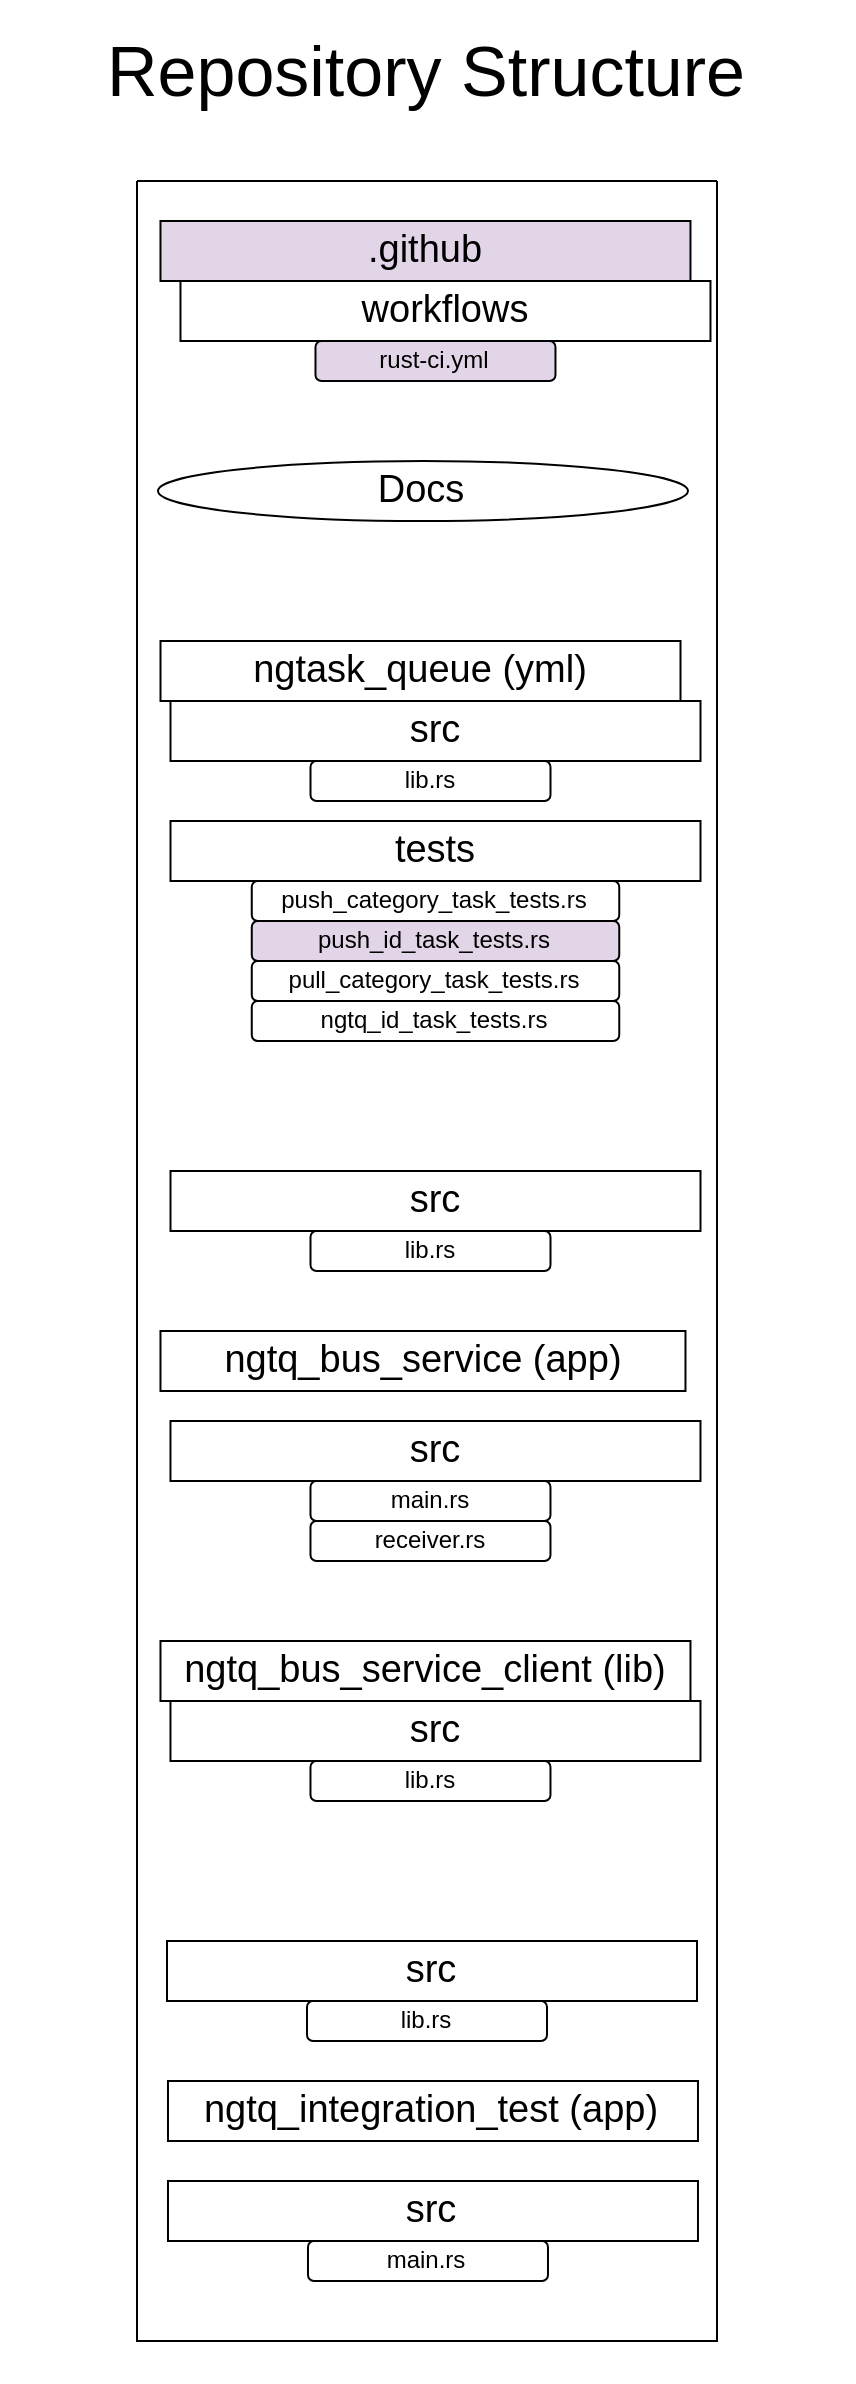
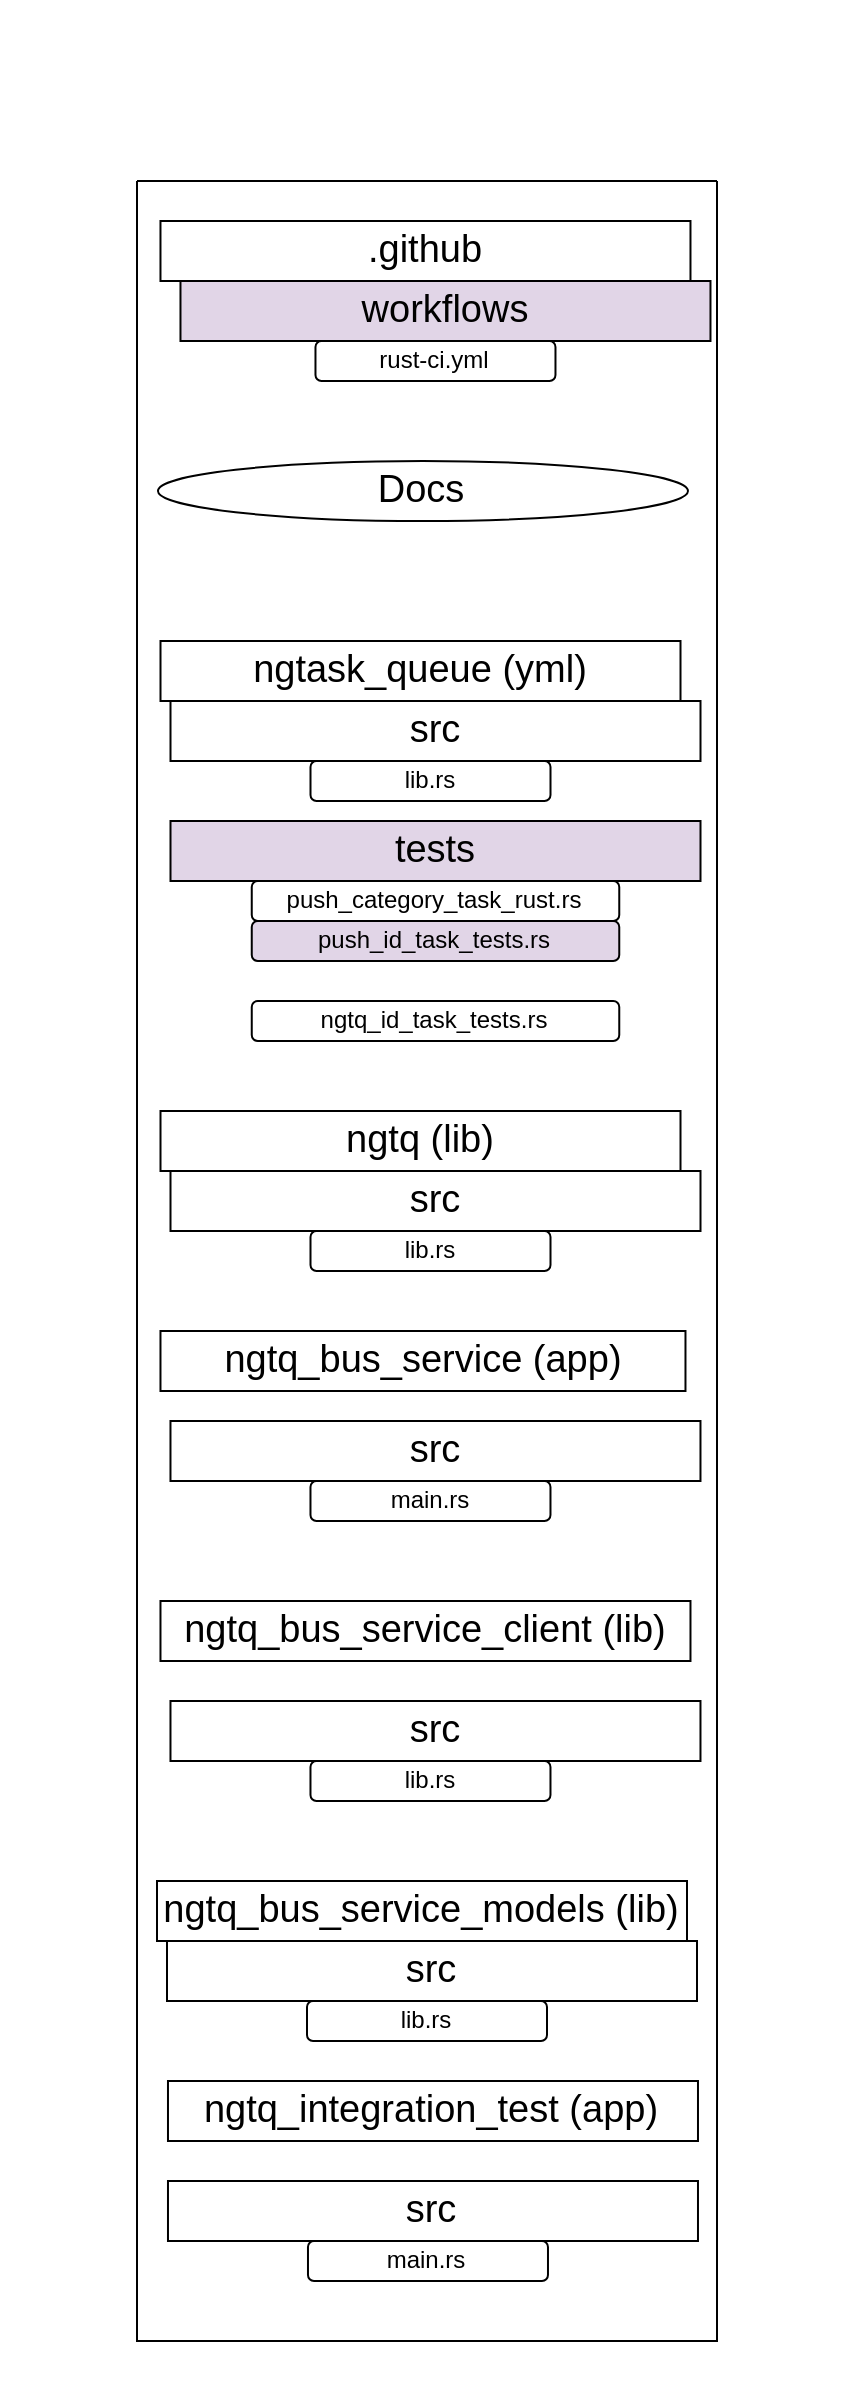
- <mxCell id="31" value="Repository Structure" style="text;html=1;align=center;verticalAlign=middle;whiteSpace=wrap;rounded=0;fontSize=35;" parent="1" vertex="1"><mxGeometry x="20" y="20" width="386" height="30" as="geometry" /></mxCell>
- <mxCell id="21" value=".github" style="rounded=0;whiteSpace=wrap;html=1;fontSize=19;fillColor=#e1d5e7;" parent="2" vertex="1"><mxGeometry x="11.74" y="20" width="265" height="30" as="geometry" /></mxCell>
+ <mxCell id="21" value=".github" style="rounded=0;whiteSpace=wrap;html=1;fontSize=19;" parent="2" vertex="1"><mxGeometry x="11.74" y="20" width="265" height="30" as="geometry" /></mxCell>
- <mxCell id="22" value="workflows" style="rounded=0;whiteSpace=wrap;html=1;fontSize=19;" parent="2" vertex="1"><mxGeometry x="21.74" y="50" width="265" height="30" as="geometry" /></mxCell>
+ <mxCell id="22" value="workflows" style="rounded=0;whiteSpace=wrap;html=1;fontSize=19;fillColor=#e1d5e7;" parent="2" vertex="1"><mxGeometry x="21.74" y="50" width="265" height="30" as="geometry" /></mxCell>
- <mxCell id="23" value="rust-ci.yml" style="rounded=1;whiteSpace=wrap;html=1;fillColor=#e1d5e7;" parent="2" vertex="1"><mxGeometry x="89.24" y="80" width="120" height="20" as="geometry" /></mxCell>
+ <mxCell id="23" value="rust-ci.yml" style="rounded=1;whiteSpace=wrap;html=1;" parent="2" vertex="1"><mxGeometry x="89.24" y="80" width="120" height="20" as="geometry" /></mxCell>
- <mxCell id="16" value="tests" style="rounded=0;whiteSpace=wrap;html=1;fontSize=19;" parent="2" vertex="1"><mxGeometry x="16.75" y="320" width="265" height="30" as="geometry" /></mxCell>
+ <mxCell id="16" value="tests" style="rounded=0;whiteSpace=wrap;html=1;fontSize=19;fillColor=#e1d5e7;" parent="2" vertex="1"><mxGeometry x="16.75" y="320" width="265" height="30" as="geometry" /></mxCell>
- <mxCell id="17" value="push_category_task_tests.rs" style="rounded=1;whiteSpace=wrap;html=1;" parent="2" vertex="1"><mxGeometry x="57.38" y="350" width="183.75" height="20" as="geometry" /></mxCell>
+ <mxCell id="17" value="push_category_task_rust.rs" style="rounded=1;whiteSpace=wrap;html=1;" parent="2" vertex="1"><mxGeometry x="57.38" y="350" width="183.75" height="20" as="geometry" /></mxCell>
- <mxCell id="19" value="pull_category_task_tests.rs" style="rounded=1;whiteSpace=wrap;html=1;" parent="2" vertex="1"><mxGeometry x="57.38" y="390" width="183.75" height="20" as="geometry" /></mxCell>
+ <mxCell id="25" value="ngtq (lib)" style="rounded=0;whiteSpace=wrap;html=1;fontSize=19;" parent="2" vertex="1"><mxGeometry x="11.75" y="465" width="260" height="30" as="geometry" /></mxCell>
- <mxCell id="11" value="receiver.rs" style="rounded=1;whiteSpace=wrap;html=1;" parent="2" vertex="1"><mxGeometry x="86.74" y="670" width="120" height="20" as="geometry" /></mxCell>
- <mxCell id="5" value="ngtq_bus_service_client (lib)" style="rounded=0;whiteSpace=wrap;html=1;fontSize=19;" parent="2" vertex="1"><mxGeometry x="11.74" y="730" width="265" height="30" as="geometry" /></mxCell>
+ <mxCell id="5" value="ngtq_bus_service_client (lib)" style="rounded=0;whiteSpace=wrap;html=1;fontSize=19;" parent="2" vertex="1"><mxGeometry x="11.74" y="710" width="265" height="30" as="geometry" /></mxCell>
+ <mxCell id="28" value="ngtq_bus_service_models (lib)" style="rounded=0;whiteSpace=wrap;html=1;fontSize=19;" vertex="1" parent="2"><mxGeometry x="10" y="850" width="265" height="30" as="geometry" /></mxCell>
